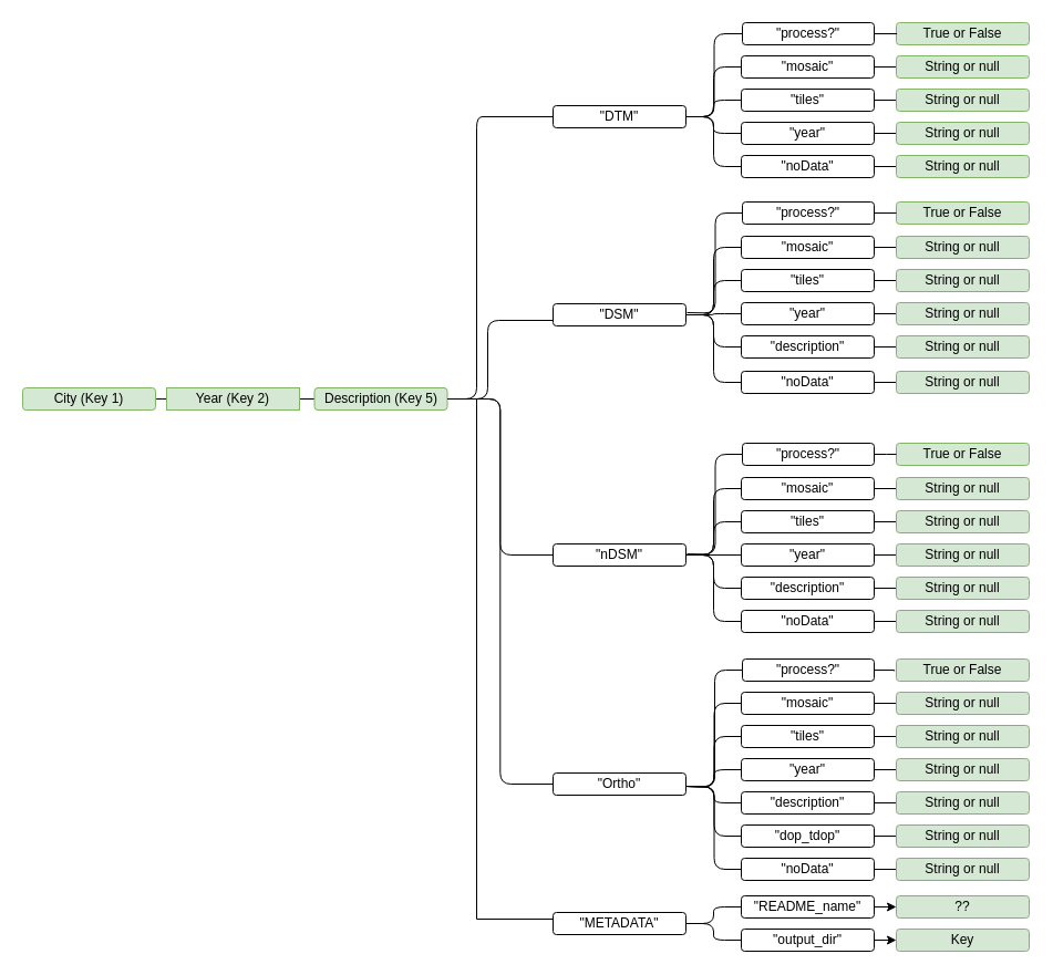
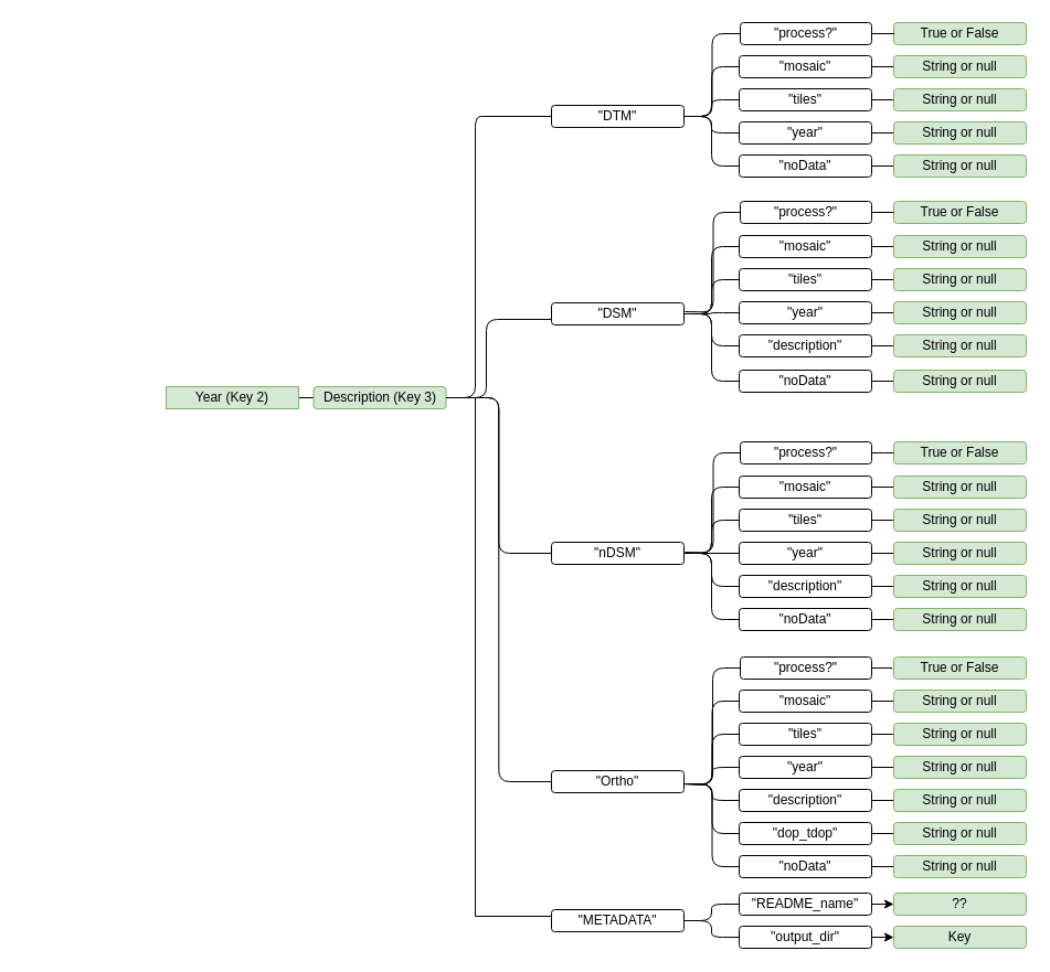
- <mxCell id="3" value="City (Key 1)" style="rounded=1;whiteSpace=wrap;html=1;strokeColor=#82b366;fillColor=#d5e8d4;" parent="1" vertex="1"><mxGeometry x="20" y="350" width="120" height="20" as="geometry" /></mxCell>
- <mxCell id="2" style="edgeStyle=orthogonalEdgeStyle;orthogonalLoop=1;jettySize=auto;html=1;exitX=1;exitY=0.5;exitDx=0;exitDy=0;entryX=0;entryY=0.5;entryDx=0;entryDy=0;strokeColor=default;curved=1;startArrow=none;startFill=0;endArrow=none;endFill=0;" parent="1" source="3" target="5" edge="1"><mxGeometry relative="1" as="geometry" /></mxCell>
- <mxCell id="11" value="Description (Key 5)" style="rounded=1;whiteSpace=wrap;html=1;strokeColor=#82b366;fillColor=#d5e8d4;" parent="1" vertex="1"><mxGeometry x="283.5" y="350" width="120" height="20" as="geometry" /></mxCell>
+ <mxCell id="11" value="Description (Key 3)" style="rounded=1;whiteSpace=wrap;html=1;strokeColor=#82b366;fillColor=#d5e8d4;" parent="1" vertex="1"><mxGeometry x="283.5" y="350" width="120" height="20" as="geometry" /></mxCell>
